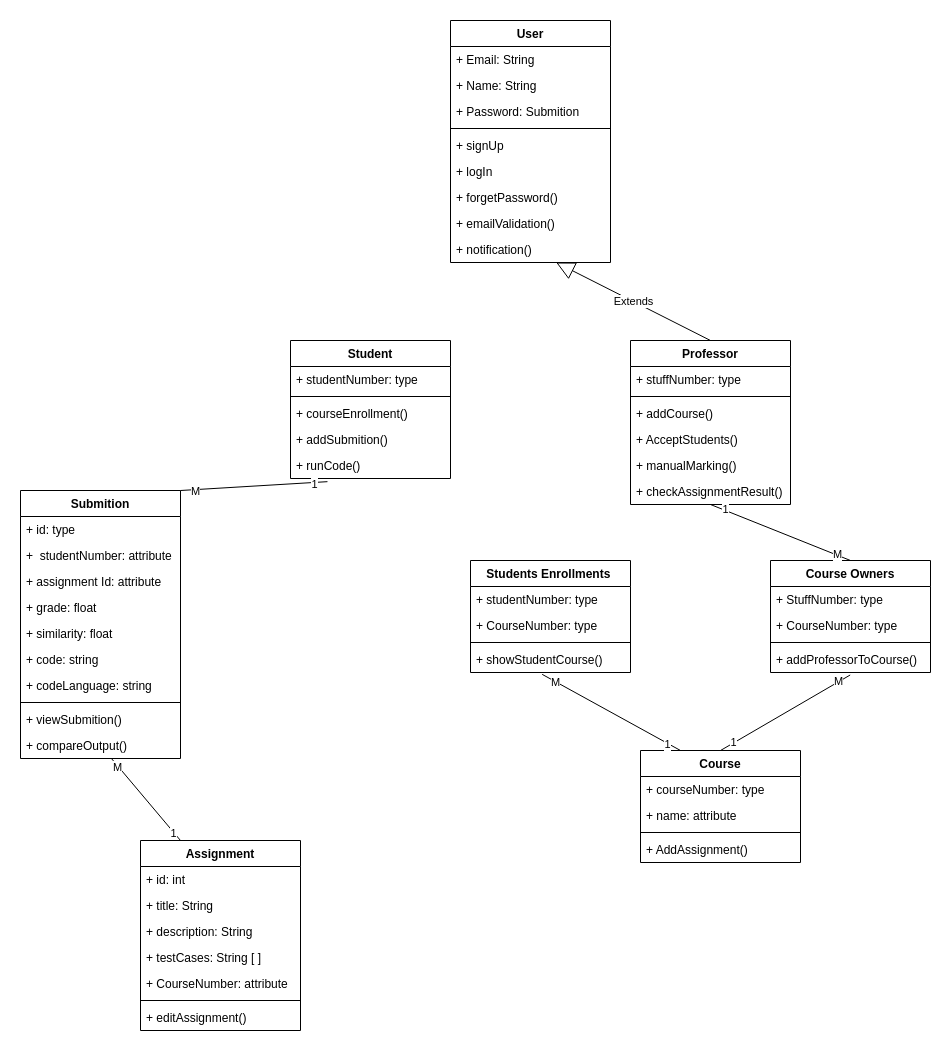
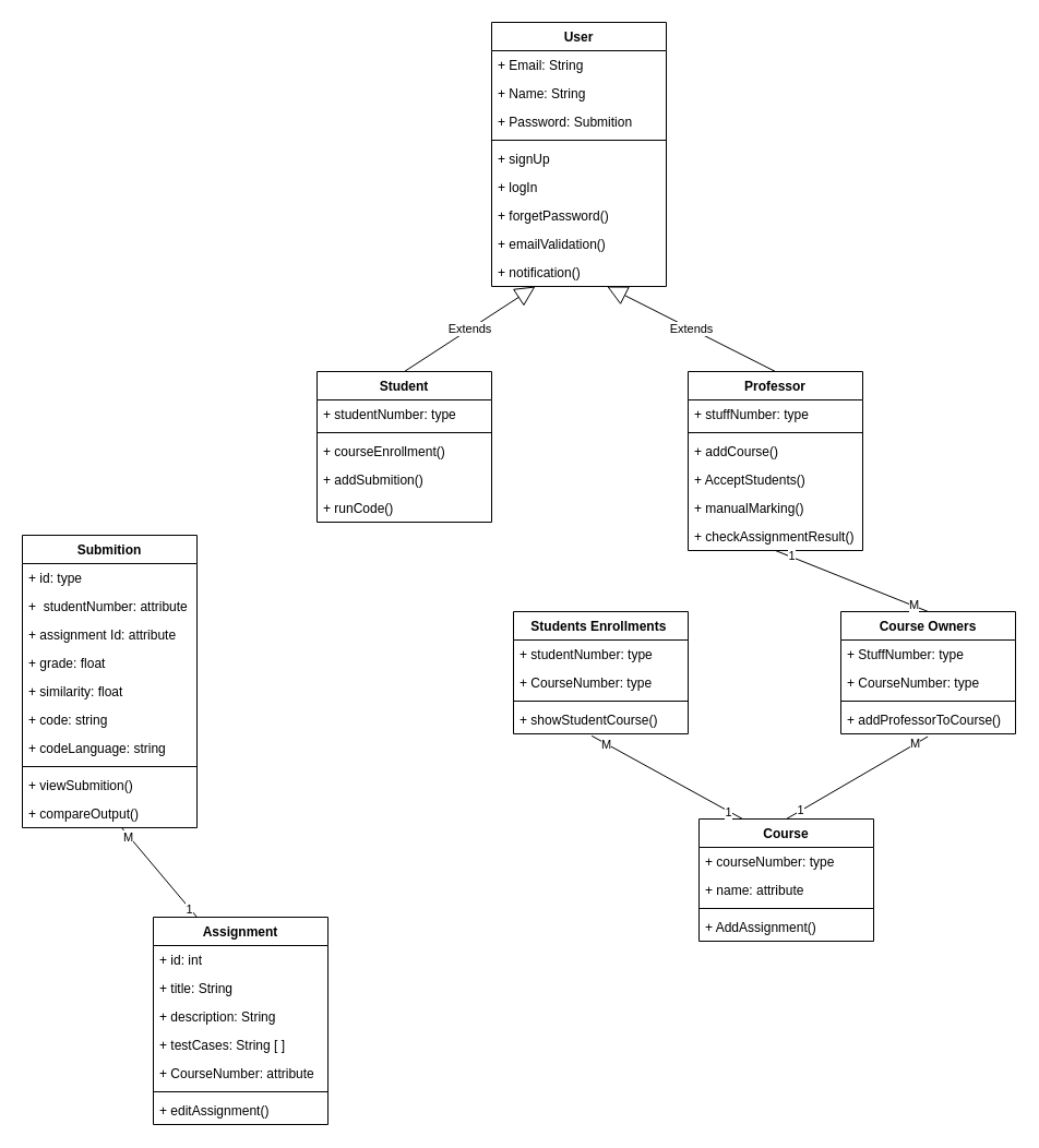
+ <mxCell id="25" value="Extends" style="endArrow=block;endSize=16;endFill=0;html=1;exitX=0.5;exitY=0;exitDx=0;exitDy=0;entryX=0.25;entryY=1;entryDx=0;entryDy=0;" edge="1" parent="1" source="12" target="2"><mxGeometry width="160" relative="1" as="geometry"><mxPoint x="290" y="370" as="sourcePoint" /><mxPoint x="420" y="276" as="targetPoint" /></mxGeometry></mxCell>
- <mxCell id="70" value="" style="endArrow=none;html=1;rounded=0;entryX=1;entryY=0;entryDx=0;entryDy=0;exitX=0.231;exitY=1.122;exitDx=0;exitDy=0;exitPerimeter=0;" edge="1" parent="1" source="17" target="59"><mxGeometry relative="1" as="geometry"><mxPoint x="270" y="520" as="sourcePoint" /><mxPoint x="517" y="564" as="targetPoint" /></mxGeometry></mxCell>
- <mxCell id="71" value="M" style="edgeLabel;html=1;align=center;verticalAlign=middle;resizable=0;points=[];" vertex="1" connectable="0" parent="70"><mxGeometry x="0.81" y="1" relative="1" as="geometry"><mxPoint as="offset" /></mxGeometry></mxCell>
- <mxCell id="72" value="1" style="edgeLabel;html=1;align=center;verticalAlign=middle;resizable=0;points=[];" vertex="1" connectable="0" parent="70"><mxGeometry x="-0.805" y="1" relative="1" as="geometry"><mxPoint as="offset" /></mxGeometry></mxCell>
